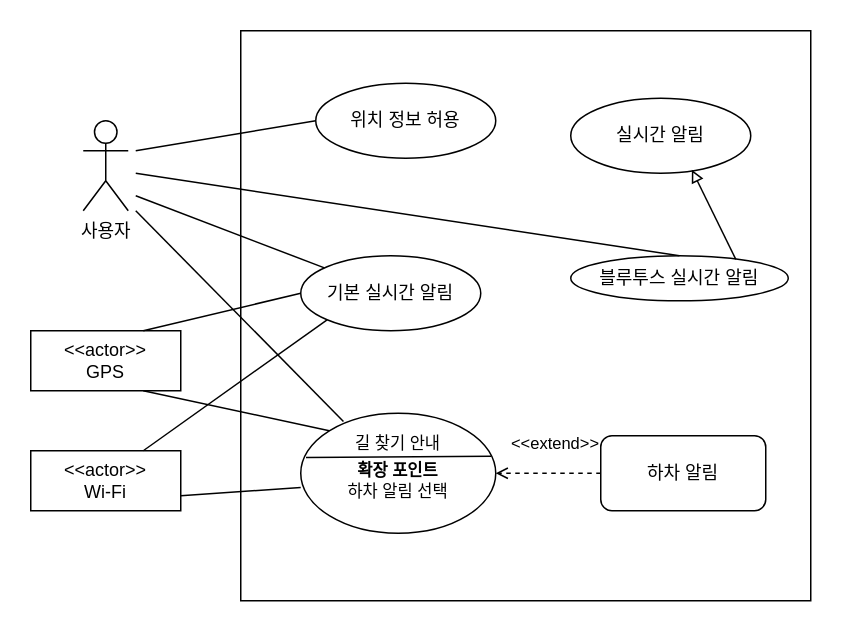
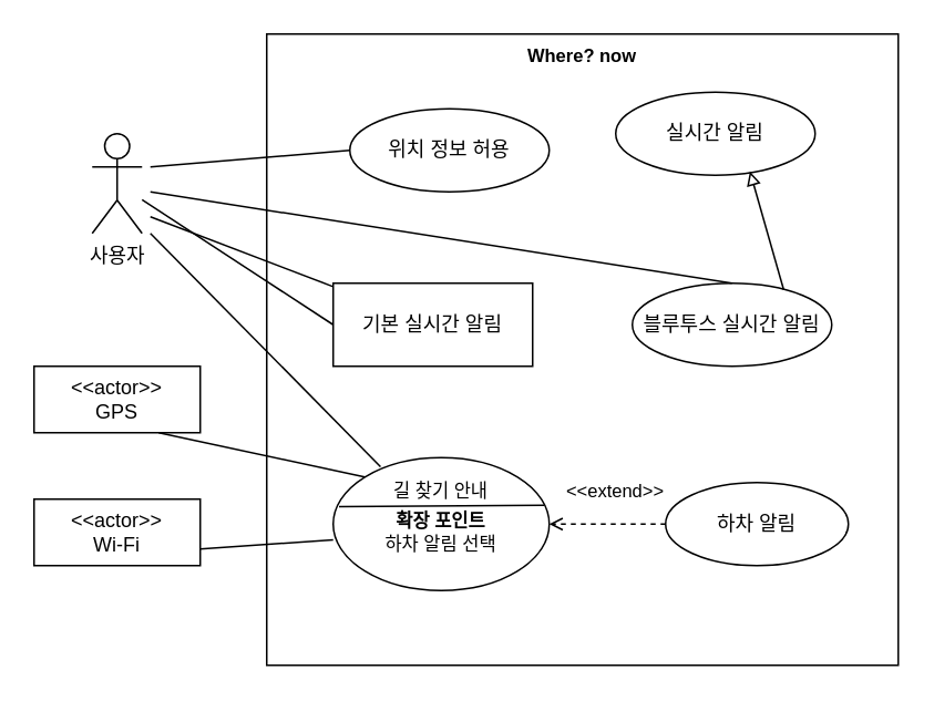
+ <mxCell id="23" value="Where? now" style="text;align=center;fontStyle=1;verticalAlign=middle;spacingLeft=3;spacingRight=3;strokeColor=none;rotatable=0;points=[[0,0.5],[1,0.5]];portConstraint=eastwest;fontSize=11;" vertex="1" parent="1"><mxGeometry x="310" y="20" width="80" height="26" as="geometry" /></mxCell>
- <mxCell id="6" value="위치 정보 허용" style="ellipse;whiteSpace=wrap;html=1;" vertex="1" parent="1"><mxGeometry x="210" y="55" width="120" height="50" as="geometry" /></mxCell>
+ <mxCell id="6" value="위치 정보 허용" style="ellipse;whiteSpace=wrap;html=1;" vertex="1" parent="1"><mxGeometry x="210" y="65" width="120" height="50" as="geometry" /></mxCell>
- <mxCell id="12" value="실시간 알림" style="ellipse;whiteSpace=wrap;html=1;" vertex="1" parent="1"><mxGeometry x="380" y="65" width="120" height="50" as="geometry" /></mxCell>
+ <mxCell id="12" value="실시간 알림" style="ellipse;whiteSpace=wrap;html=1;" vertex="1" parent="1"><mxGeometry x="370" y="55" width="120" height="50" as="geometry" /></mxCell>
- <mxCell id="8" value="블루투스 실시간 알림" style="ellipse;whiteSpace=wrap;html=1;" vertex="1" parent="1"><mxGeometry x="380" y="170" width="145" height="30" as="geometry" /></mxCell>
+ <mxCell id="8" value="블루투스 실시간 알림" style="ellipse;whiteSpace=wrap;html=1;" vertex="1" parent="1"><mxGeometry x="380" y="170" width="120" height="50" as="geometry" /></mxCell>
- <mxCell id="7" value="기본 실시간 알림" style="ellipse;whiteSpace=wrap;html=1;" vertex="1" parent="1"><mxGeometry x="200" y="170" width="120" height="50" as="geometry" /></mxCell>
+ <mxCell id="7" value="기본 실시간 알림" style="whiteSpace=wrap;html=1;rounded=0;" vertex="1" parent="1"><mxGeometry x="200" y="170" width="120" height="50" as="geometry" /></mxCell>
- <mxCell id="14" value="" style="endArrow=none;html=1;rounded=0;exitX=0;exitY=0.5;exitDx=0;exitDy=0;entryX=0.75;entryY=0;entryDx=0;entryDy=0;" edge="1" parent="1" source="7" target="5"><mxGeometry width="50" height="50" relative="1" as="geometry"><mxPoint x="530" y="190" as="sourcePoint" /><mxPoint x="580" y="140" as="targetPoint" /></mxGeometry></mxCell>
+ <mxCell id="14" value="" style="endArrow=none;html=1;rounded=0;exitX=0;exitY=0.5;exitDx=0;exitDy=0;" edge="1" parent="1" source="7" target="3"><mxGeometry width="50" height="50" relative="1" as="geometry"><mxPoint x="530" y="190" as="sourcePoint" /><mxPoint x="580" y="140" as="targetPoint" /></mxGeometry></mxCell>
- <mxCell id="15" value="" style="endArrow=none;html=1;rounded=0;entryX=0.75;entryY=0;entryDx=0;entryDy=0;exitX=0;exitY=1;exitDx=0;exitDy=0;" edge="1" parent="1" source="7" target="4"><mxGeometry width="50" height="50" relative="1" as="geometry"><mxPoint x="500" y="250" as="sourcePoint" /><mxPoint x="550" y="200" as="targetPoint" /></mxGeometry></mxCell>
- <mxCell id="20" value="하차 알림" style="whiteSpace=wrap;html=1;rounded=1;" vertex="1" parent="1"><mxGeometry x="400" y="290" width="110" height="50" as="geometry" /></mxCell>
+ <mxCell id="20" value="하차 알림" style="ellipse;whiteSpace=wrap;html=1;" vertex="1" parent="1"><mxGeometry x="400" y="290" width="110" height="50" as="geometry" /></mxCell>
